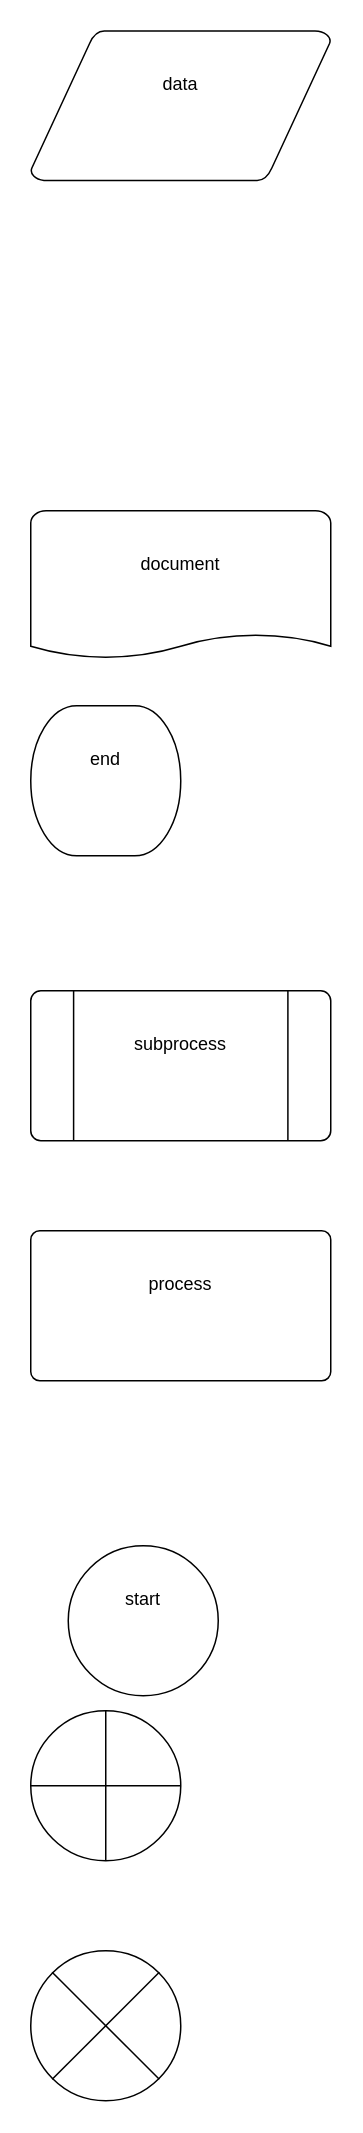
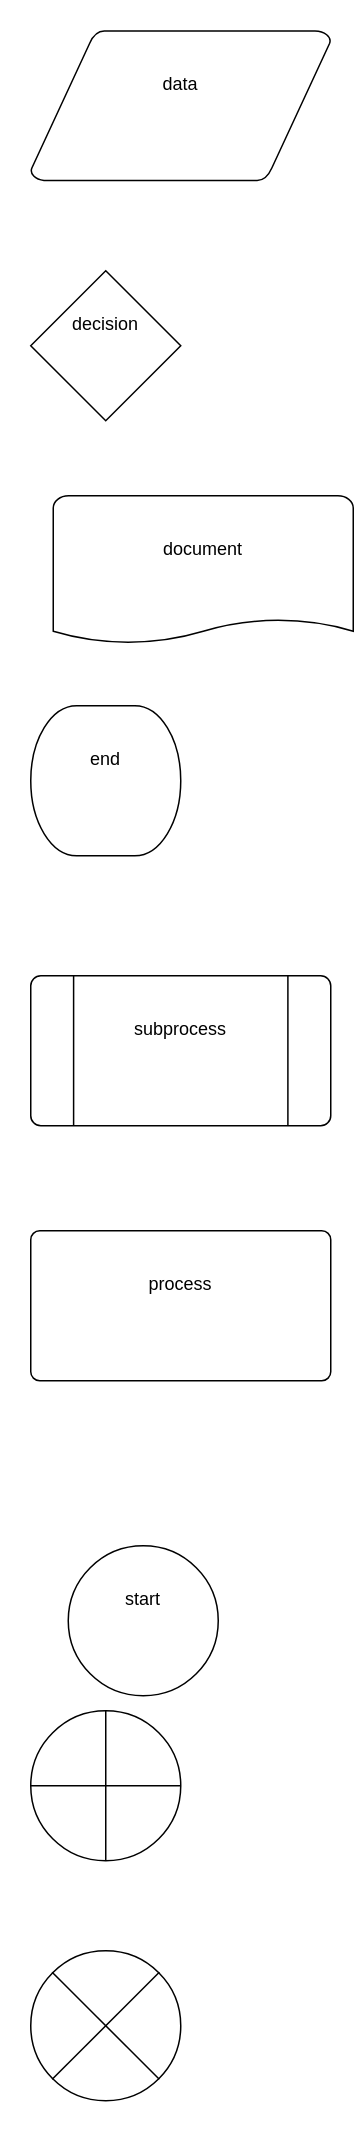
+ <mxCell id="3" value="decision&lt;br&gt;&lt;br&gt;&lt;i&gt;&lt;/i&gt;&lt;br&gt;" style="whiteSpace=wrap;shape=mxgraph.flowchart.decision;html=1;" parent="1" vertex="1"><mxGeometry x="20" y="180" width="100" height="100" as="geometry" /></mxCell>
- <mxCell id="4" value="document&lt;br&gt;&lt;br&gt;&lt;i&gt;&lt;/i&gt;&lt;br&gt;" style="whiteSpace=wrap;shape=mxgraph.flowchart.document;html=1;" parent="1" vertex="1"><mxGeometry x="20" y="340" width="200" height="100" as="geometry" /></mxCell>
+ <mxCell id="4" value="document&lt;br&gt;&lt;br&gt;&lt;i&gt;&lt;/i&gt;&lt;br&gt;" style="whiteSpace=wrap;shape=mxgraph.flowchart.document;html=1;" parent="1" vertex="1"><mxGeometry x="35" y="330" width="200" height="100" as="geometry" /></mxCell>
- <mxCell id="6" value="subprocess&lt;br&gt;&lt;br&gt;&lt;i&gt;&lt;/i&gt;&lt;br&gt;" style="whiteSpace=wrap;shape=mxgraph.flowchart.predefined_process;html=1;" parent="1" vertex="1"><mxGeometry x="20" y="660" width="200" height="100" as="geometry" /></mxCell>
+ <mxCell id="6" value="subprocess&lt;br&gt;&lt;br&gt;&lt;i&gt;&lt;/i&gt;&lt;br&gt;" style="whiteSpace=wrap;shape=mxgraph.flowchart.predefined_process;html=1;" parent="1" vertex="1"><mxGeometry x="20" y="650" width="200" height="100" as="geometry" /></mxCell>
